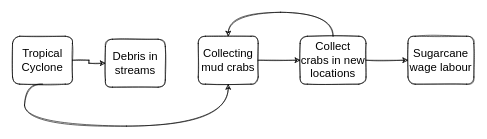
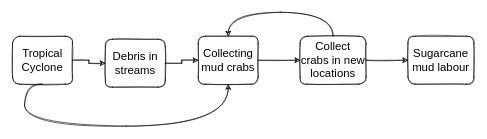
- <mxCell id="2" value="&lt;span style=&quot;font-size: 19px&quot;&gt;Sugarcane wage labour&lt;/span&gt;" style="text;html=1;fillColor=none;align=center;verticalAlign=middle;whiteSpace=wrap;rounded=1;strokeColor=#000000;shadow=0;sketch=1;" parent="1" vertex="1"><mxGeometry x="680" y="60" width="110" height="80" as="geometry" /></mxCell>
+ <mxCell id="2" value="&lt;span style=&quot;font-size: 19px&quot;&gt;Sugarcane mud labour&lt;/span&gt;" style="text;html=1;fillColor=none;align=center;verticalAlign=middle;whiteSpace=wrap;rounded=1;strokeColor=#000000;shadow=0;sketch=1;" parent="1" vertex="1"><mxGeometry x="680" y="60" width="110" height="80" as="geometry" /></mxCell>
+ <mxCell id="8" value="" style="edgeStyle=orthogonalEdgeStyle;rounded=0;orthogonalLoop=1;jettySize=auto;html=1;sketch=1;entryX=0;entryY=0.5;entryDx=0;entryDy=0;" parent="1" source="9" target="5" edge="1"><mxGeometry relative="1" as="geometry"><mxPoint x="404" y="30" as="targetPoint" /></mxGeometry></mxCell>
